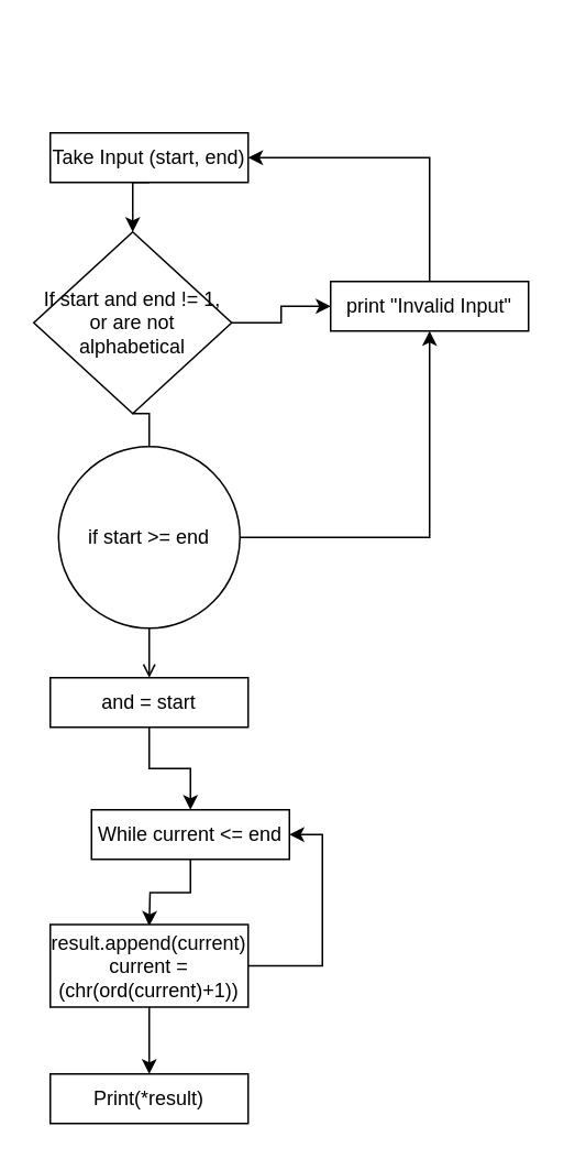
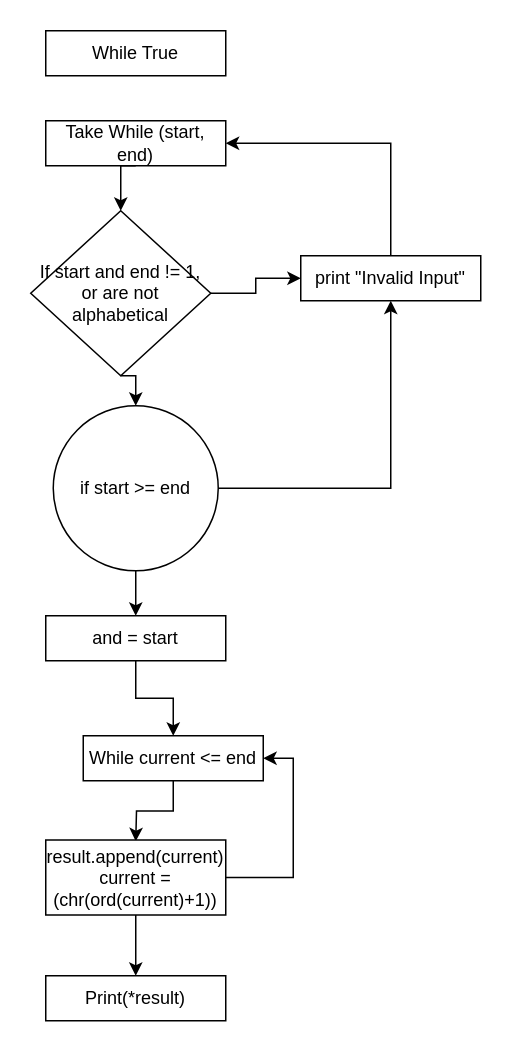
+ <mxCell id="17" value="While True" style="rounded=0;whiteSpace=wrap;html=1;" parent="1" vertex="1"><mxGeometry x="30" y="20" width="120" height="30" as="geometry" /></mxCell>
- <mxCell id="7" value="Take Input (start, end)" style="rounded=0;whiteSpace=wrap;html=1;" parent="1" vertex="1"><mxGeometry x="30" y="80" width="120" height="30" as="geometry" /></mxCell>
+ <mxCell id="7" value="Take While (start, end)" style="rounded=0;whiteSpace=wrap;html=1;" parent="1" vertex="1"><mxGeometry x="30" y="80" width="120" height="30" as="geometry" /></mxCell>
- <mxCell id="3" style="edgeStyle=orthogonalEdgeStyle;rounded=0;orthogonalLoop=1;jettySize=auto;html=1;exitX=0.5;exitY=1;exitDx=0;exitDy=0;entryX=0.5;entryY=0;entryDx=0;entryDy=0;endArrow=none;" parent="1" source="5" target="12" edge="1"><mxGeometry relative="1" as="geometry" /></mxCell>
+ <mxCell id="3" style="edgeStyle=orthogonalEdgeStyle;rounded=0;orthogonalLoop=1;jettySize=auto;html=1;exitX=0.5;exitY=1;exitDx=0;exitDy=0;entryX=0.5;entryY=0;entryDx=0;entryDy=0;" parent="1" source="5" target="12" edge="1"><mxGeometry relative="1" as="geometry" /></mxCell>
- <mxCell id="10" style="edgeStyle=orthogonalEdgeStyle;rounded=0;orthogonalLoop=1;jettySize=auto;html=1;exitX=0.5;exitY=1;exitDx=0;exitDy=0;entryX=0.5;entryY=0;entryDx=0;entryDy=0;endArrow=open;" parent="1" source="12" target="14" edge="1"><mxGeometry relative="1" as="geometry" /></mxCell>
+ <mxCell id="10" style="edgeStyle=orthogonalEdgeStyle;rounded=0;orthogonalLoop=1;jettySize=auto;html=1;exitX=0.5;exitY=1;exitDx=0;exitDy=0;entryX=0.5;entryY=0;entryDx=0;entryDy=0;" parent="1" source="12" target="14" edge="1"><mxGeometry relative="1" as="geometry" /></mxCell>
